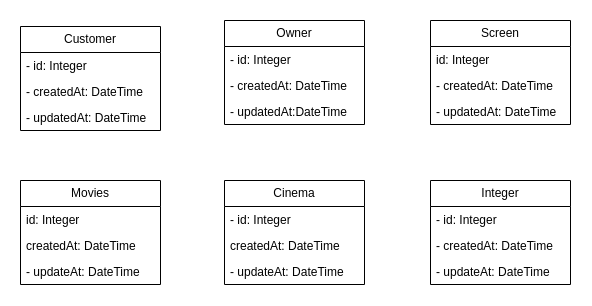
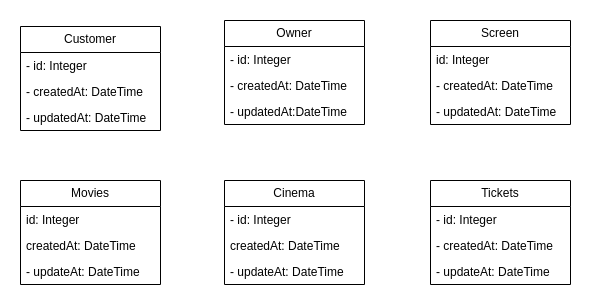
- <mxCell id="14" value="Integer" style="swimlane;fontStyle=0;childLayout=stackLayout;horizontal=1;startSize=26;fillColor=none;horizontalStack=0;resizeParent=1;resizeParentMax=0;resizeLast=0;collapsible=1;marginBottom=0;whiteSpace=wrap;html=1;" vertex="1" parent="1"><mxGeometry x="430" y="180" width="140" height="104" as="geometry" /></mxCell>
+ <mxCell id="14" value="Tickets" style="swimlane;fontStyle=0;childLayout=stackLayout;horizontal=1;startSize=26;fillColor=none;horizontalStack=0;resizeParent=1;resizeParentMax=0;resizeLast=0;collapsible=1;marginBottom=0;whiteSpace=wrap;html=1;" vertex="1" parent="1"><mxGeometry x="430" y="180" width="140" height="104" as="geometry" /></mxCell>
